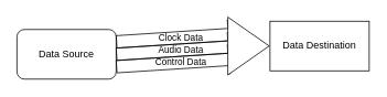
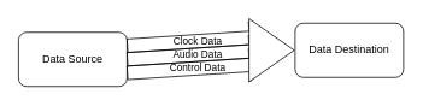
- <mxCell id="3" value="Data Destination" style="whiteSpace=wrap;html=1;rounded=0;" vertex="1" parent="1"><mxGeometry x="326" y="25" width="120" height="60" as="geometry" /></mxCell>
+ <mxCell id="3" value="Data Destination" style="rounded=1;whiteSpace=wrap;html=1;" vertex="1" parent="1"><mxGeometry x="326" y="25" width="120" height="60" as="geometry" /></mxCell>
